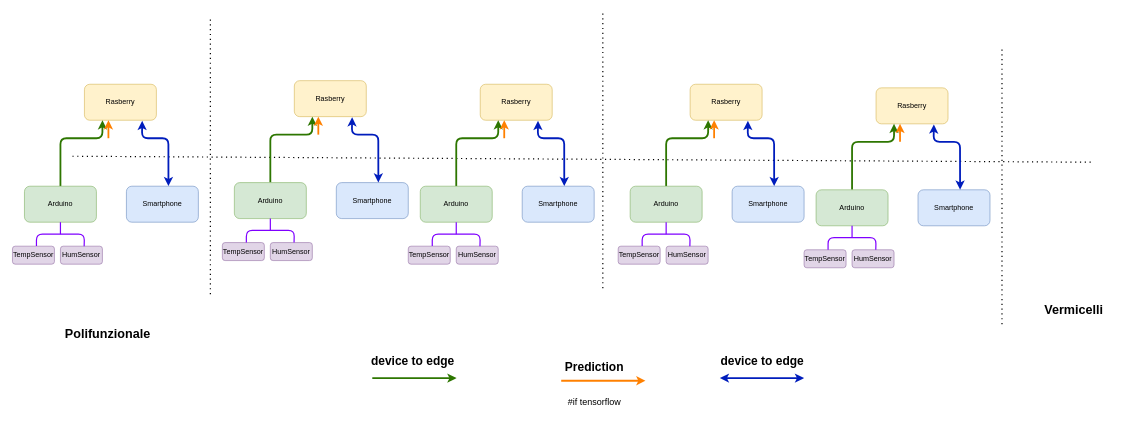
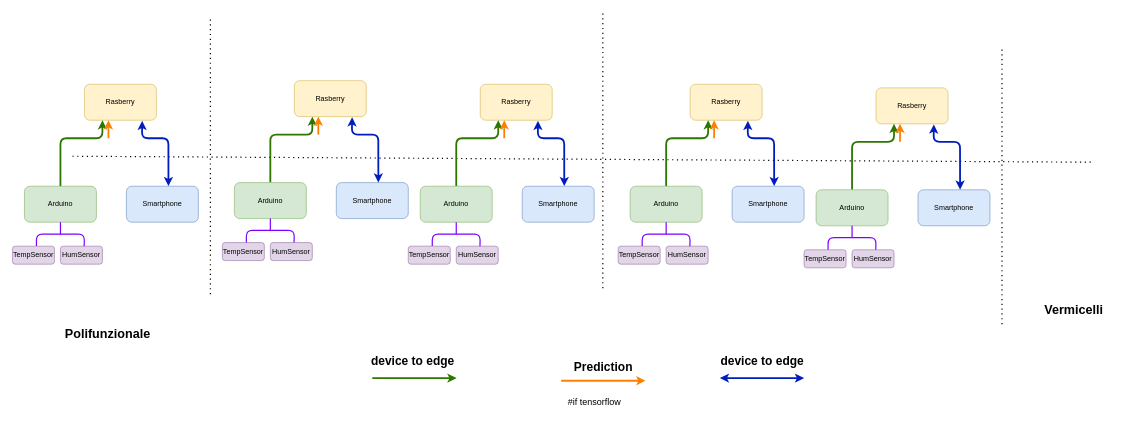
- <mxCell id="19" value="&lt;b style=&quot;font-size: 20px&quot;&gt;Prediction&lt;br&gt;&lt;/b&gt;" style="text;html=1;align=center;verticalAlign=middle;resizable=0;points=[];autosize=1;strokeColor=none;" parent="1" vertex="1"><mxGeometry x="935" y="600" width="110" height="20" as="geometry" /></mxCell>
+ <mxCell id="19" value="&lt;b style=&quot;font-size: 20px&quot;&gt;Prediction&lt;br&gt;&lt;/b&gt;" style="text;html=1;align=center;verticalAlign=middle;resizable=0;points=[];autosize=1;strokeColor=none;" parent="1" vertex="1"><mxGeometry x="950" y="600" width="110" height="20" as="geometry" /></mxCell>
